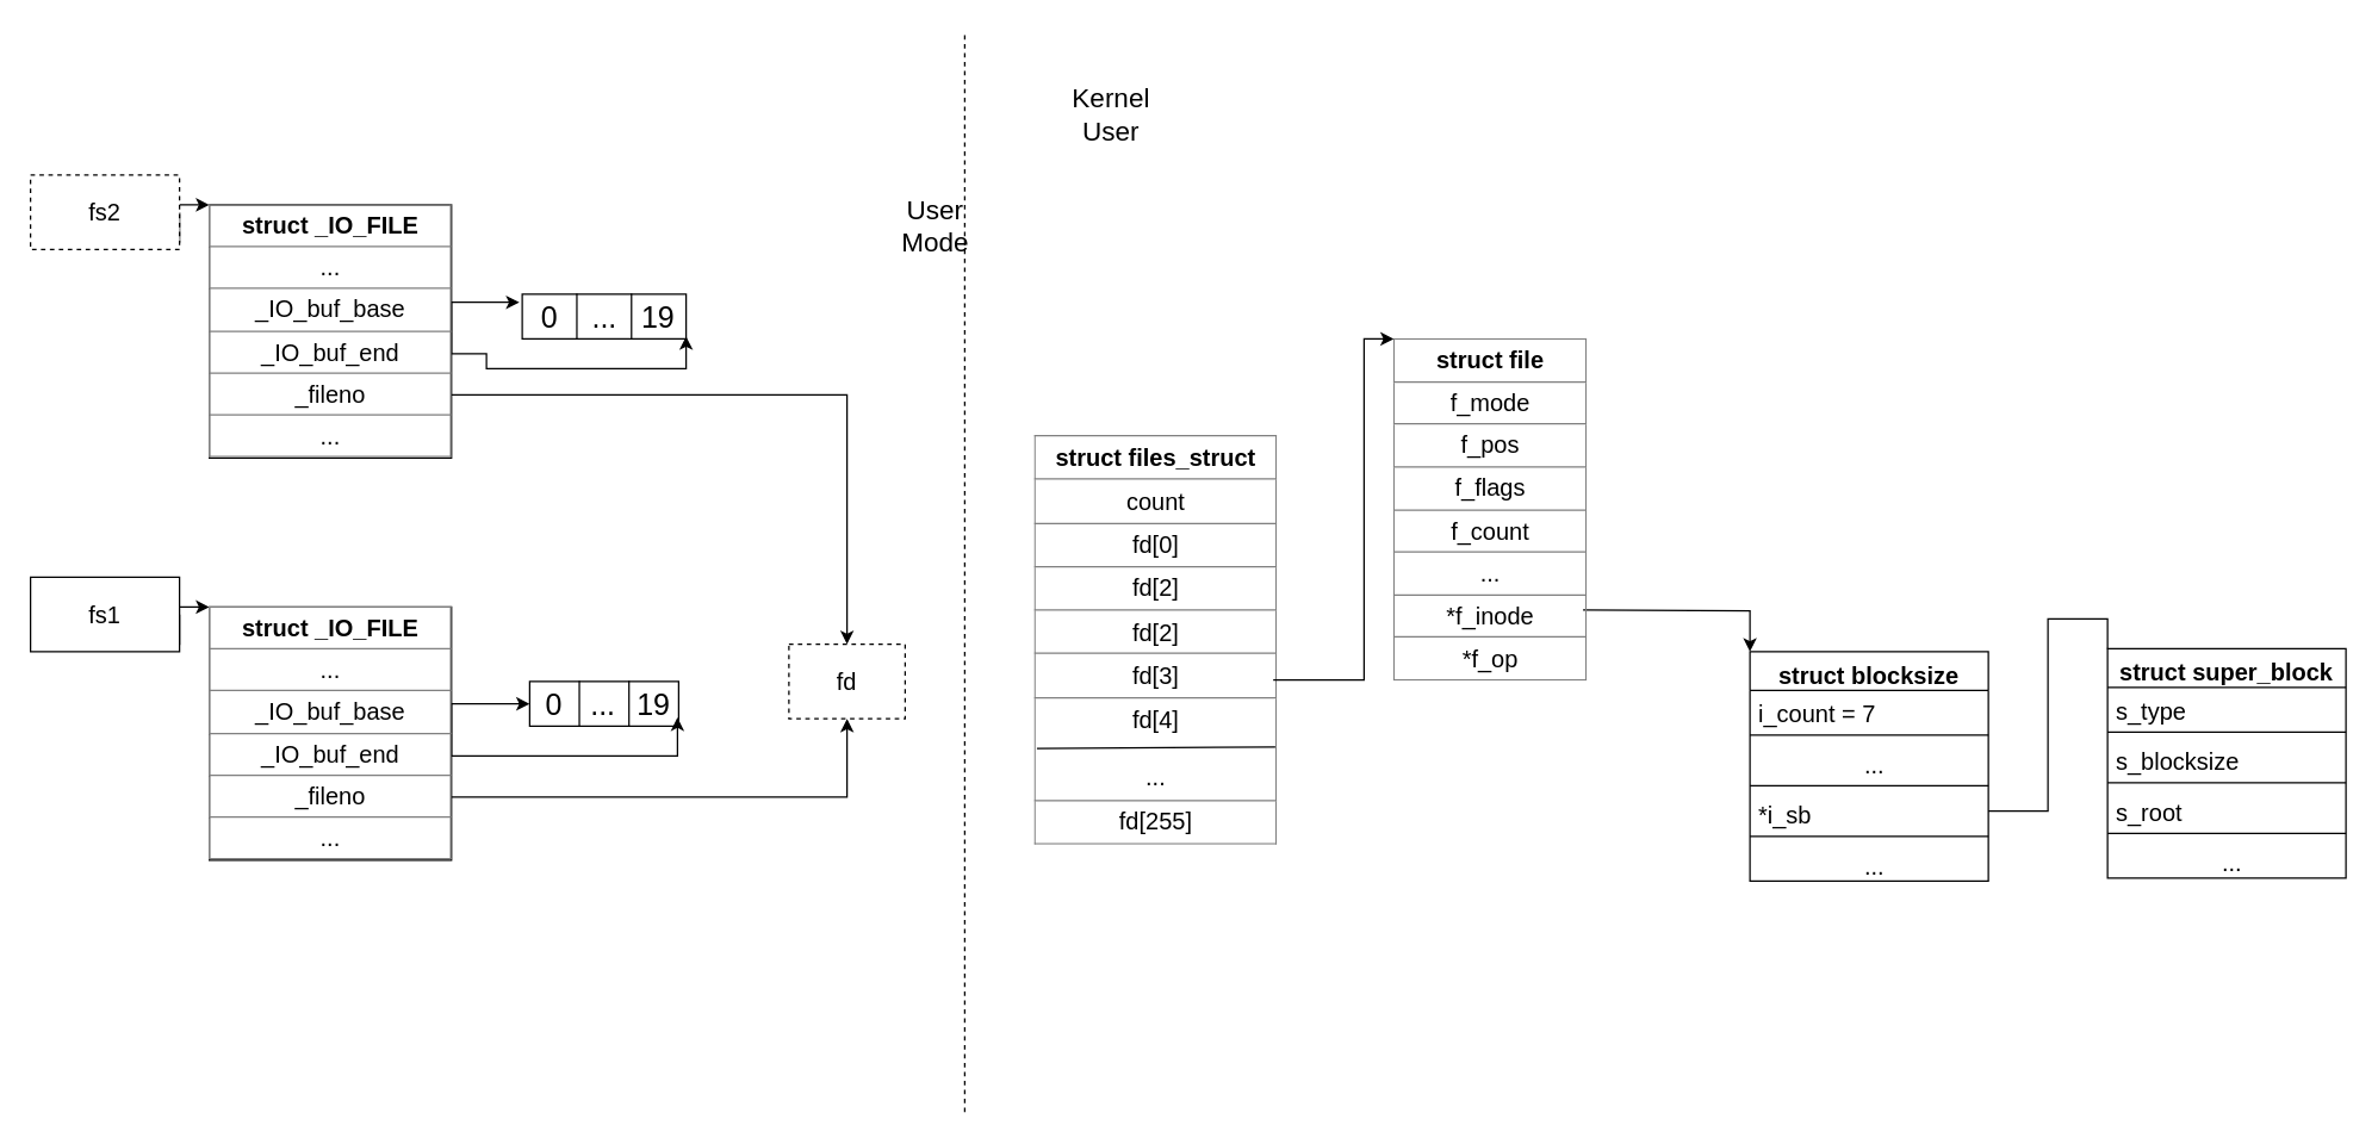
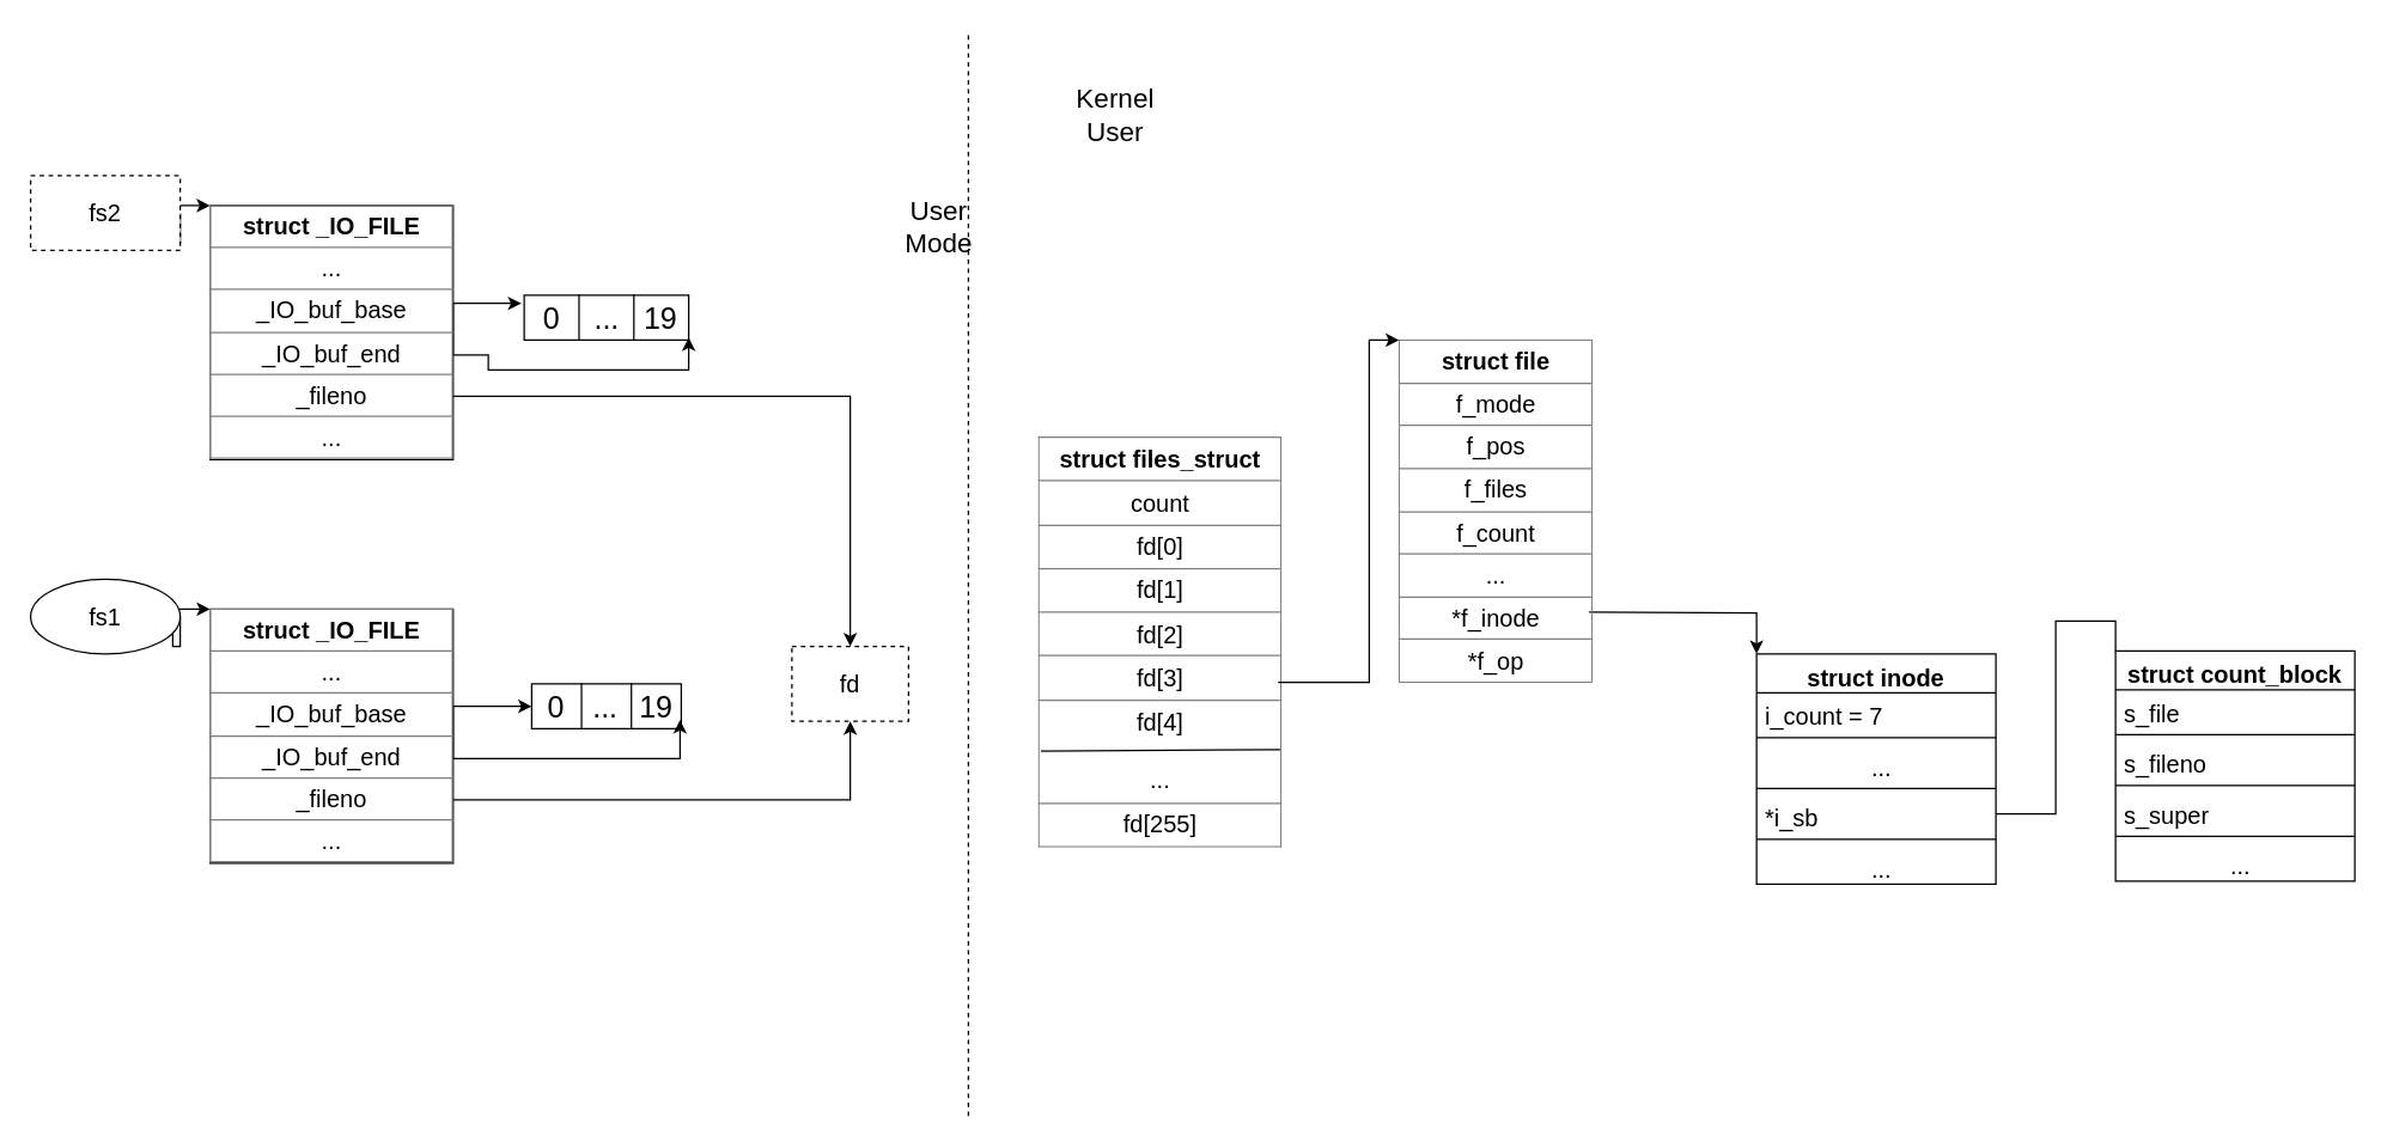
- <mxCell id="4" value="&lt;table style=&quot;width: 100% ; height: 100% ; border-collapse: collapse ; font-size: 16px&quot; width=&quot;100%&quot; cellpadding=&quot;4&quot; border=&quot;1&quot;&gt;&lt;tbody&gt;&lt;tr&gt;&lt;th align=&quot;center&quot;&gt;&lt;font style=&quot;font-size: 16px&quot;&gt;&lt;b&gt;struct file&lt;br&gt;&lt;/b&gt;&lt;/font&gt;&lt;/th&gt;&lt;/tr&gt;&lt;tr align=&quot;center&quot;&gt;&lt;td&gt;f_mode&lt;br&gt;&lt;/td&gt;&lt;/tr&gt;&lt;tr align=&quot;center&quot;&gt;&lt;td&gt;&lt;font style=&quot;font-size: 16px&quot;&gt;f_pos&lt;br&gt;&lt;/font&gt;&lt;/td&gt;&lt;/tr&gt;&lt;tr align=&quot;center&quot;&gt;&lt;td&gt;&lt;font style=&quot;font-size: 16px&quot;&gt;f_flags&lt;br&gt;&lt;/font&gt;&lt;/td&gt;&lt;/tr&gt;&lt;tr align=&quot;center&quot;&gt;&lt;td&gt;&lt;font style=&quot;font-size: 16px&quot;&gt;f_count&lt;br&gt;&lt;/font&gt;&lt;/td&gt;&lt;/tr&gt;&lt;tr align=&quot;center&quot;&gt;&lt;td&gt;&lt;font style=&quot;font-size: 16px&quot;&gt;...&lt;br&gt;&lt;/font&gt;&lt;/td&gt;&lt;/tr&gt;&lt;tr align=&quot;center&quot;&gt;&lt;td&gt;&lt;font style=&quot;font-size: 16px&quot;&gt;*f_inode&lt;br&gt;&lt;/font&gt;&lt;/td&gt;&lt;/tr&gt;&lt;tr align=&quot;center&quot;&gt;&lt;td&gt;*f_op&lt;br&gt;&lt;/td&gt;&lt;/tr&gt;&lt;/tbody&gt;&lt;/table&gt;" style="text;html=1;strokeColor=none;fillColor=none;overflow=fill;" vertex="1" parent="1"><mxGeometry x="935" y="227" width="130" height="230" as="geometry" /></mxCell>
+ <mxCell id="4" value="&lt;table style=&quot;width: 100% ; height: 100% ; border-collapse: collapse ; font-size: 16px&quot; width=&quot;100%&quot; cellpadding=&quot;4&quot; border=&quot;1&quot;&gt;&lt;tbody&gt;&lt;tr&gt;&lt;th align=&quot;center&quot;&gt;&lt;font style=&quot;font-size: 16px&quot;&gt;&lt;b&gt;struct file&lt;br&gt;&lt;/b&gt;&lt;/font&gt;&lt;/th&gt;&lt;/tr&gt;&lt;tr align=&quot;center&quot;&gt;&lt;td&gt;f_mode&lt;br&gt;&lt;/td&gt;&lt;/tr&gt;&lt;tr align=&quot;center&quot;&gt;&lt;td&gt;&lt;font style=&quot;font-size: 16px&quot;&gt;f_pos&lt;br&gt;&lt;/font&gt;&lt;/td&gt;&lt;/tr&gt;&lt;tr align=&quot;center&quot;&gt;&lt;td&gt;&lt;font style=&quot;font-size: 16px&quot;&gt;f_files&lt;br&gt;&lt;/font&gt;&lt;/td&gt;&lt;/tr&gt;&lt;tr align=&quot;center&quot;&gt;&lt;td&gt;&lt;font style=&quot;font-size: 16px&quot;&gt;f_count&lt;br&gt;&lt;/font&gt;&lt;/td&gt;&lt;/tr&gt;&lt;tr align=&quot;center&quot;&gt;&lt;td&gt;&lt;font style=&quot;font-size: 16px&quot;&gt;...&lt;br&gt;&lt;/font&gt;&lt;/td&gt;&lt;/tr&gt;&lt;tr align=&quot;center&quot;&gt;&lt;td&gt;&lt;font style=&quot;font-size: 16px&quot;&gt;*f_inode&lt;br&gt;&lt;/font&gt;&lt;/td&gt;&lt;/tr&gt;&lt;tr align=&quot;center&quot;&gt;&lt;td&gt;*f_op&lt;br&gt;&lt;/td&gt;&lt;/tr&gt;&lt;/tbody&gt;&lt;/table&gt;" style="text;html=1;strokeColor=none;fillColor=none;overflow=fill;" vertex="1" parent="1"><mxGeometry x="935" y="227" width="130" height="230" as="geometry" /></mxCell>
- <mxCell id="2" value="&lt;table style=&quot;width: 100% ; height: 100% ; border-collapse: collapse ; font-size: 16px&quot; width=&quot;100%&quot; cellpadding=&quot;4&quot; border=&quot;1&quot;&gt;&lt;tbody&gt;&lt;tr&gt;&lt;th align=&quot;center&quot;&gt;&lt;font style=&quot;font-size: 16px&quot;&gt;&lt;b&gt;struct files_struct&lt;br&gt;&lt;/b&gt;&lt;/font&gt;&lt;/th&gt;&lt;/tr&gt;&lt;tr align=&quot;center&quot;&gt;&lt;td&gt;&lt;font style=&quot;font-size: 16px&quot;&gt;count&lt;/font&gt;&lt;/td&gt;&lt;/tr&gt;&lt;tr align=&quot;center&quot;&gt;&lt;td&gt;&lt;font style=&quot;font-size: 16px&quot;&gt;fd[0]&lt;/font&gt;&lt;/td&gt;&lt;/tr&gt;&lt;tr align=&quot;center&quot;&gt;&lt;td&gt;&lt;font style=&quot;font-size: 16px&quot;&gt;fd[2]&lt;br&gt;&lt;/font&gt;&lt;/td&gt;&lt;/tr&gt;&lt;tr align=&quot;center&quot;&gt;&lt;td&gt;&lt;font style=&quot;font-size: 16px&quot;&gt;fd[2]&lt;br&gt;&lt;/font&gt;&lt;/td&gt;&lt;/tr&gt;&lt;tr&gt;&lt;td style=&quot;text-align: center&quot;&gt;fd[3]&lt;/td&gt;&lt;/tr&gt;&lt;tr align=&quot;center&quot;&gt;&lt;td&gt;&lt;font style=&quot;font-size: 16px&quot;&gt;fd[4]&lt;br&gt;&lt;br&gt;...&lt;/font&gt;&lt;/td&gt;&lt;/tr&gt;&lt;tr align=&quot;center&quot;&gt;&lt;td&gt;&lt;font style=&quot;font-size: 16px&quot;&gt;fd[255]&lt;br&gt;&lt;/font&gt;&lt;/td&gt;&lt;/tr&gt;&lt;/tbody&gt;&lt;/table&gt;" style="text;html=1;strokeColor=none;fillColor=none;overflow=fill;" parent="1" vertex="1"><mxGeometry x="694" y="292" width="162.5" height="275" as="geometry" /></mxCell>
+ <mxCell id="2" value="&lt;table style=&quot;width: 100% ; height: 100% ; border-collapse: collapse ; font-size: 16px&quot; width=&quot;100%&quot; cellpadding=&quot;4&quot; border=&quot;1&quot;&gt;&lt;tbody&gt;&lt;tr&gt;&lt;th align=&quot;center&quot;&gt;&lt;font style=&quot;font-size: 16px&quot;&gt;&lt;b&gt;struct files_struct&lt;br&gt;&lt;/b&gt;&lt;/font&gt;&lt;/th&gt;&lt;/tr&gt;&lt;tr align=&quot;center&quot;&gt;&lt;td&gt;&lt;font style=&quot;font-size: 16px&quot;&gt;count&lt;/font&gt;&lt;/td&gt;&lt;/tr&gt;&lt;tr align=&quot;center&quot;&gt;&lt;td&gt;&lt;font style=&quot;font-size: 16px&quot;&gt;fd[0]&lt;/font&gt;&lt;/td&gt;&lt;/tr&gt;&lt;tr align=&quot;center&quot;&gt;&lt;td&gt;&lt;font style=&quot;font-size: 16px&quot;&gt;fd[1]&lt;br&gt;&lt;/font&gt;&lt;/td&gt;&lt;/tr&gt;&lt;tr align=&quot;center&quot;&gt;&lt;td&gt;&lt;font style=&quot;font-size: 16px&quot;&gt;fd[2]&lt;br&gt;&lt;/font&gt;&lt;/td&gt;&lt;/tr&gt;&lt;tr&gt;&lt;td style=&quot;text-align: center&quot;&gt;fd[3]&lt;/td&gt;&lt;/tr&gt;&lt;tr align=&quot;center&quot;&gt;&lt;td&gt;&lt;font style=&quot;font-size: 16px&quot;&gt;fd[4]&lt;br&gt;&lt;br&gt;...&lt;/font&gt;&lt;/td&gt;&lt;/tr&gt;&lt;tr align=&quot;center&quot;&gt;&lt;td&gt;&lt;font style=&quot;font-size: 16px&quot;&gt;fd[255]&lt;br&gt;&lt;/font&gt;&lt;/td&gt;&lt;/tr&gt;&lt;/tbody&gt;&lt;/table&gt;" style="text;html=1;strokeColor=none;fillColor=none;overflow=fill;" parent="1" vertex="1"><mxGeometry x="694" y="292" width="162.5" height="275" as="geometry" /></mxCell>
- <mxCell id="9" value="&lt;font style=&quot;font-size: 16px&quot;&gt;fs1&lt;/font&gt;" style="rounded=0;whiteSpace=wrap;html=1;" parent="1" vertex="1"><mxGeometry x="20" y="387" width="100" height="50" as="geometry" /></mxCell>
+ <mxCell id="9" value="&lt;font style=&quot;font-size: 16px&quot;&gt;fs1&lt;/font&gt;" style="ellipse;whiteSpace=wrap;html=1;" parent="1" vertex="1"><mxGeometry x="20" y="387" width="100" height="50" as="geometry" /></mxCell>
- <mxCell id="36" value="struct super_block" style="swimlane;fontStyle=1;align=center;verticalAlign=top;childLayout=stackLayout;horizontal=1;startSize=26;horizontalStack=0;resizeParent=1;resizeParentMax=0;resizeLast=0;collapsible=1;marginBottom=0;fillColor=none;fontSize=16;" vertex="1" parent="1"><mxGeometry x="1414" y="435" width="160" height="154" as="geometry" /></mxCell>
+ <mxCell id="36" value="struct count_block" style="swimlane;fontStyle=1;align=center;verticalAlign=top;childLayout=stackLayout;horizontal=1;startSize=26;horizontalStack=0;resizeParent=1;resizeParentMax=0;resizeLast=0;collapsible=1;marginBottom=0;fillColor=none;fontSize=16;" vertex="1" parent="1"><mxGeometry x="1414" y="435" width="160" height="154" as="geometry" /></mxCell>
- <mxCell id="27" value="struct blocksize" style="swimlane;fontStyle=1;align=center;verticalAlign=top;childLayout=stackLayout;horizontal=1;startSize=26;horizontalStack=0;resizeParent=1;resizeParentMax=0;resizeLast=0;collapsible=1;marginBottom=0;fillColor=none;fontSize=16;" parent="1" vertex="1"><mxGeometry x="1174" y="437" width="160" height="154" as="geometry" /></mxCell>
+ <mxCell id="27" value="struct inode" style="swimlane;fontStyle=1;align=center;verticalAlign=top;childLayout=stackLayout;horizontal=1;startSize=26;horizontalStack=0;resizeParent=1;resizeParentMax=0;resizeLast=0;collapsible=1;marginBottom=0;fillColor=none;fontSize=16;" parent="1" vertex="1"><mxGeometry x="1174" y="437" width="160" height="154" as="geometry" /></mxCell>
- <mxCell id="37" value="s_type" style="text;strokeColor=none;fillColor=none;align=left;verticalAlign=top;spacingLeft=4;spacingRight=4;overflow=hidden;rotatable=0;points=[[0,0.5],[1,0.5]];portConstraint=eastwest;fontSize=16;" vertex="1" parent="36"><mxGeometry y="26" width="160" height="26" as="geometry" /></mxCell>
+ <mxCell id="37" value="s_file" style="text;strokeColor=none;fillColor=none;align=left;verticalAlign=top;spacingLeft=4;spacingRight=4;overflow=hidden;rotatable=0;points=[[0,0.5],[1,0.5]];portConstraint=eastwest;fontSize=16;" vertex="1" parent="36"><mxGeometry y="26" width="160" height="26" as="geometry" /></mxCell>
- <mxCell id="39" value="s_blocksize" style="text;strokeColor=none;fillColor=none;align=left;verticalAlign=top;spacingLeft=4;spacingRight=4;overflow=hidden;rotatable=0;points=[[0,0.5],[1,0.5]];portConstraint=eastwest;fontSize=16;" vertex="1" parent="36"><mxGeometry y="60" width="160" height="26" as="geometry" /></mxCell>
+ <mxCell id="39" value="s_fileno" style="text;strokeColor=none;fillColor=none;align=left;verticalAlign=top;spacingLeft=4;spacingRight=4;overflow=hidden;rotatable=0;points=[[0,0.5],[1,0.5]];portConstraint=eastwest;fontSize=16;" vertex="1" parent="36"><mxGeometry y="60" width="160" height="26" as="geometry" /></mxCell>
- <mxCell id="41" value="s_root" style="text;strokeColor=none;fillColor=none;align=left;verticalAlign=top;spacingLeft=4;spacingRight=4;overflow=hidden;rotatable=0;points=[[0,0.5],[1,0.5]];portConstraint=eastwest;fontSize=16;" vertex="1" parent="36"><mxGeometry y="94" width="160" height="26" as="geometry" /></mxCell>
+ <mxCell id="41" value="s_super" style="text;strokeColor=none;fillColor=none;align=left;verticalAlign=top;spacingLeft=4;spacingRight=4;overflow=hidden;rotatable=0;points=[[0,0.5],[1,0.5]];portConstraint=eastwest;fontSize=16;" vertex="1" parent="36"><mxGeometry y="94" width="160" height="26" as="geometry" /></mxCell>
